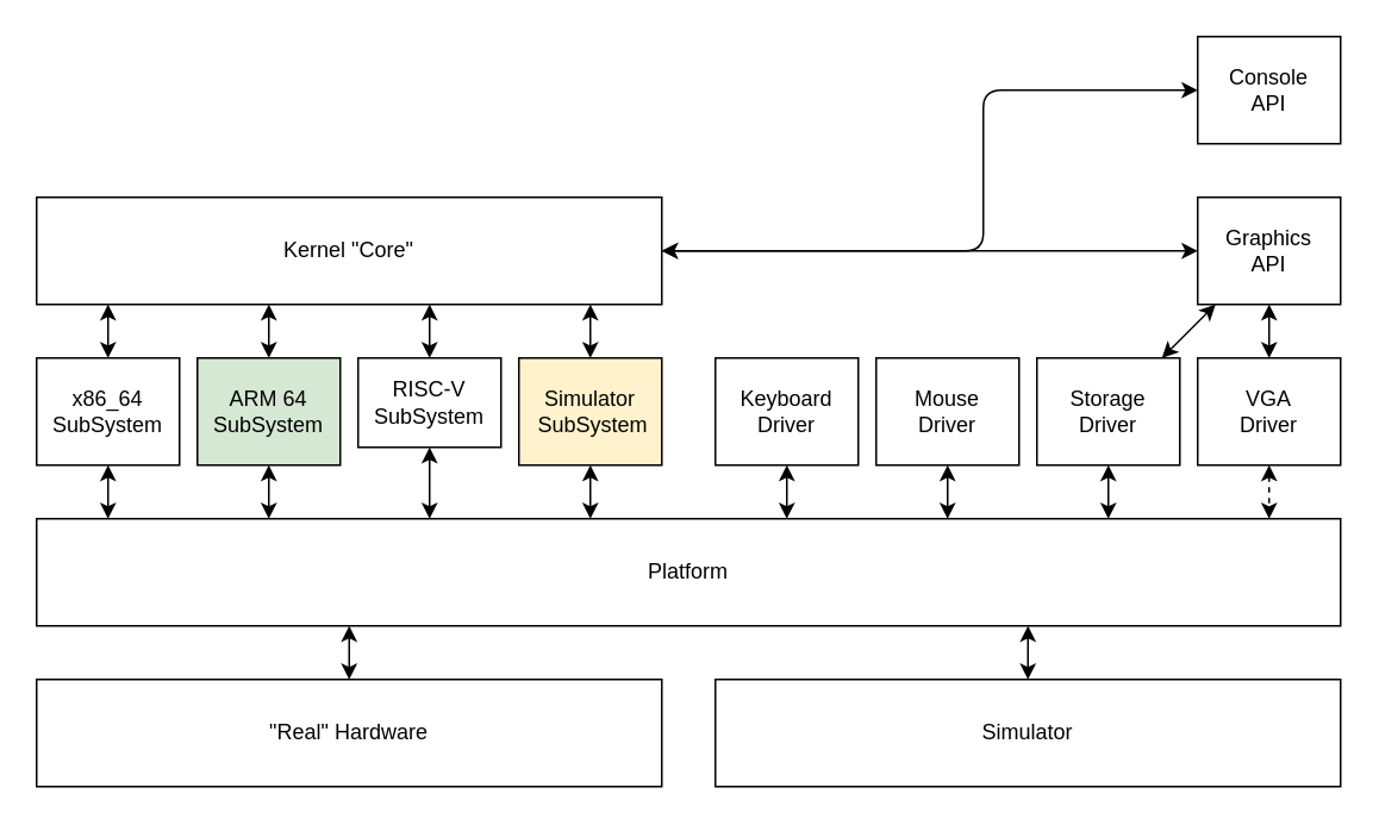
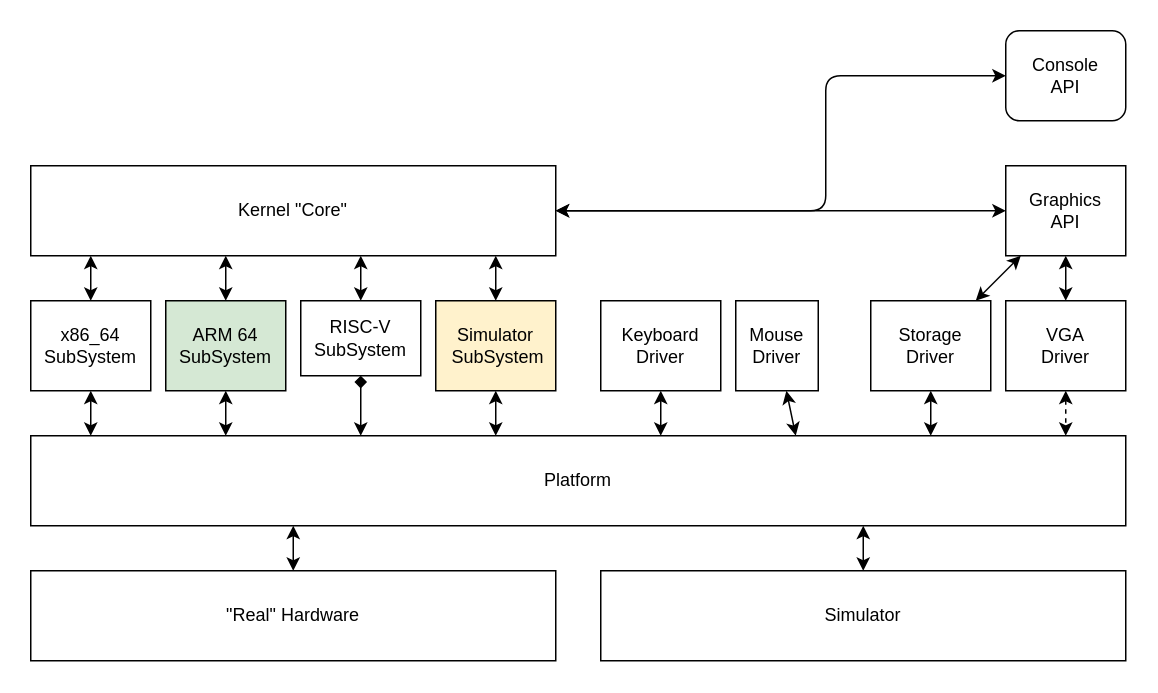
- <mxCell id="33" value="Console&lt;br&gt;API" style="rounded=0;whiteSpace=wrap;html=1;" vertex="1" parent="1"><mxGeometry x="670" y="20" width="80" height="60" as="geometry" /></mxCell>
+ <mxCell id="33" value="Console&lt;br&gt;API" style="whiteSpace=wrap;html=1;rounded=1;" vertex="1" parent="1"><mxGeometry x="670" y="20" width="80" height="60" as="geometry" /></mxCell>
- <mxCell id="21" value="Mouse&lt;br&gt;Driver" style="rounded=0;whiteSpace=wrap;html=1;" vertex="1" parent="1"><mxGeometry x="490" y="200" width="80" height="60" as="geometry" /></mxCell>
+ <mxCell id="21" value="Mouse&lt;br&gt;Driver" style="rounded=0;whiteSpace=wrap;html=1;" vertex="1" parent="1"><mxGeometry x="490" y="200" width="55" height="60" as="geometry" /></mxCell>
- <mxCell id="11" style="edgeStyle=none;html=1;entryX=0.5;entryY=1;entryDx=0;entryDy=0;startArrow=classic;startFill=1;" edge="1" parent="1" source="14" target="7"><mxGeometry relative="1" as="geometry"><Array as="points"><mxPoint x="240" y="290" /></Array></mxGeometry></mxCell>
+ <mxCell id="11" style="edgeStyle=none;html=1;entryX=0.5;entryY=1;entryDx=0;entryDy=0;startArrow=classic;startFill=1;endArrow=diamond;" edge="1" parent="1" source="14" target="7"><mxGeometry relative="1" as="geometry"><Array as="points"><mxPoint x="240" y="290" /></Array></mxGeometry></mxCell>
